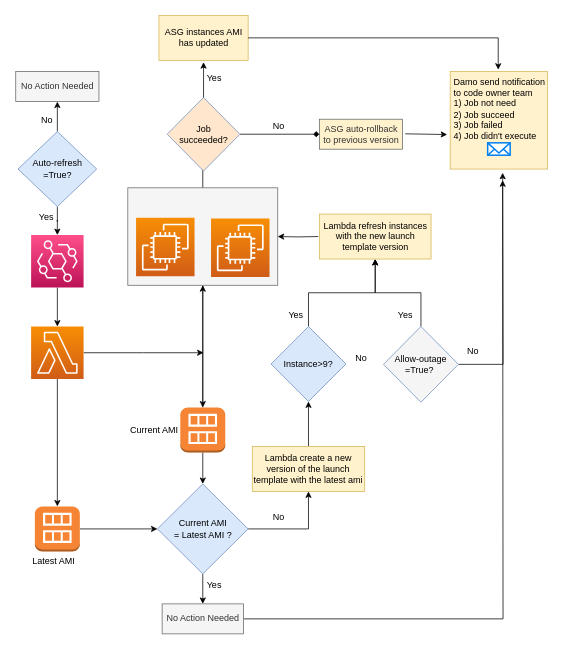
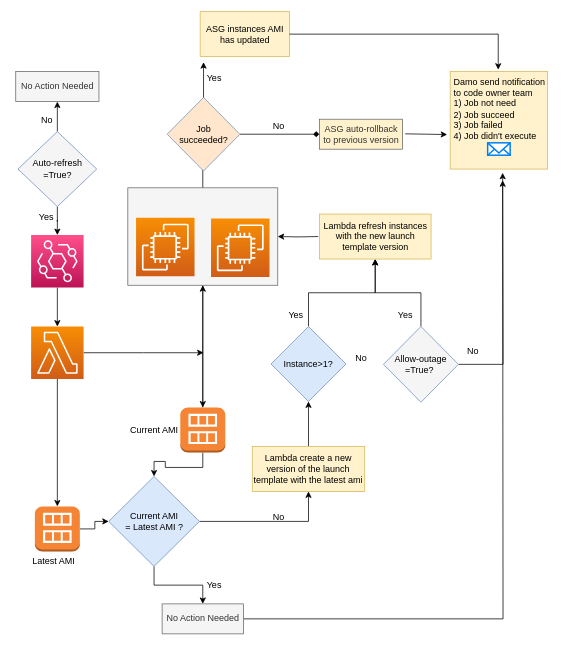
- <mxCell id="44" value="ASG instances AMI has updated" style="rounded=0;whiteSpace=wrap;html=1;fillColor=#fff2cc;strokeColor=#d6b656;" parent="1" vertex="1"><mxGeometry x="211.5" y="20" width="119" height="60" as="geometry" /></mxCell>
+ <mxCell id="44" value="ASG instances AMI has updated" style="rounded=0;whiteSpace=wrap;html=1;fillColor=#fff2cc;strokeColor=#d6b656;" parent="1" vertex="1"><mxGeometry x="266.5" y="15" width="119" height="60" as="geometry" /></mxCell>
- <mxCell id="27" value="Auto-refresh&lt;br&gt;=True?" style="rhombus;whiteSpace=wrap;html=1;fillColor=#dae8fc;strokeColor=#6c8ebf;" parent="1" vertex="1"><mxGeometry x="23.5" y="175" width="105" height="100" as="geometry" /></mxCell>
+ <mxCell id="27" value="Auto-refresh&lt;br&gt;=True?" style="rhombus;whiteSpace=wrap;html=1;fillColor=#f5f5f5;strokeColor=#6c8ebf;" parent="1" vertex="1"><mxGeometry x="23.5" y="175" width="105" height="100" as="geometry" /></mxCell>
- <mxCell id="37" value="Instance&amp;gt;9?" style="rhombus;whiteSpace=wrap;html=1;fillColor=#dae8fc;strokeColor=#6c8ebf;" parent="1" vertex="1"><mxGeometry x="361" y="435" width="100" height="100" as="geometry" /></mxCell>
+ <mxCell id="37" value="Instance&amp;gt;1?" style="rhombus;whiteSpace=wrap;html=1;fillColor=#dae8fc;strokeColor=#6c8ebf;" parent="1" vertex="1"><mxGeometry x="361" y="435" width="100" height="100" as="geometry" /></mxCell>
- <mxCell id="19" value="Current AMI &lt;br&gt;= Latest AMI ?" style="rhombus;whiteSpace=wrap;html=1;fillColor=#dae8fc;strokeColor=#6c8ebf;" parent="1" vertex="1"><mxGeometry x="209.5" y="645" width="121" height="120" as="geometry" /></mxCell>
+ <mxCell id="19" value="Current AMI &lt;br&gt;= Latest AMI ?" style="rhombus;whiteSpace=wrap;html=1;fillColor=#dae8fc;strokeColor=#6c8ebf;" parent="1" vertex="1"><mxGeometry x="144.5" y="635" width="121" height="120" as="geometry" /></mxCell>
